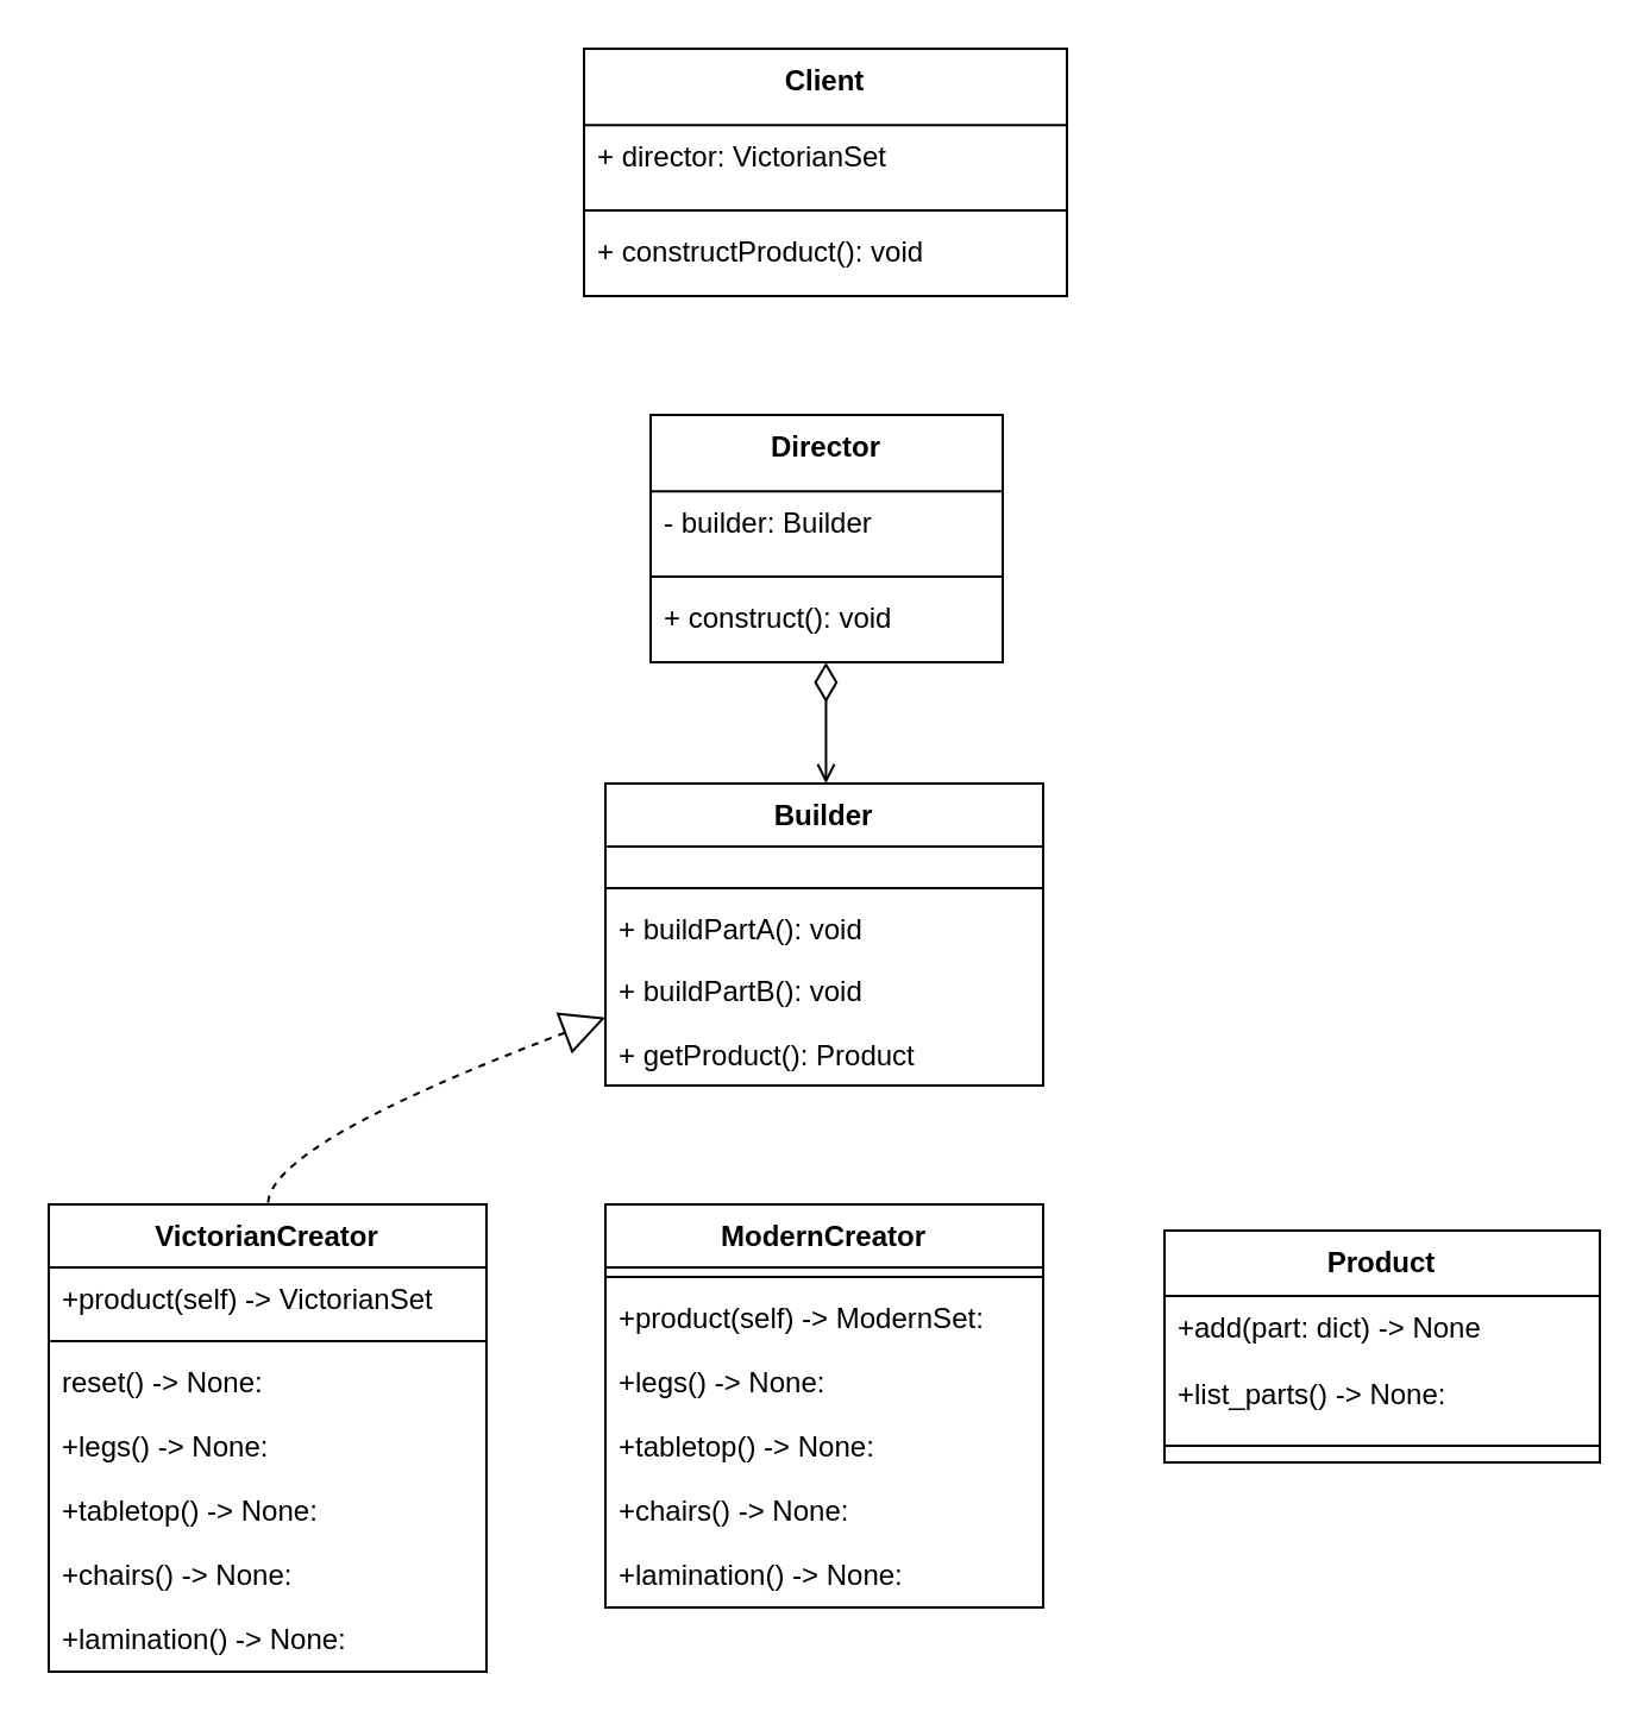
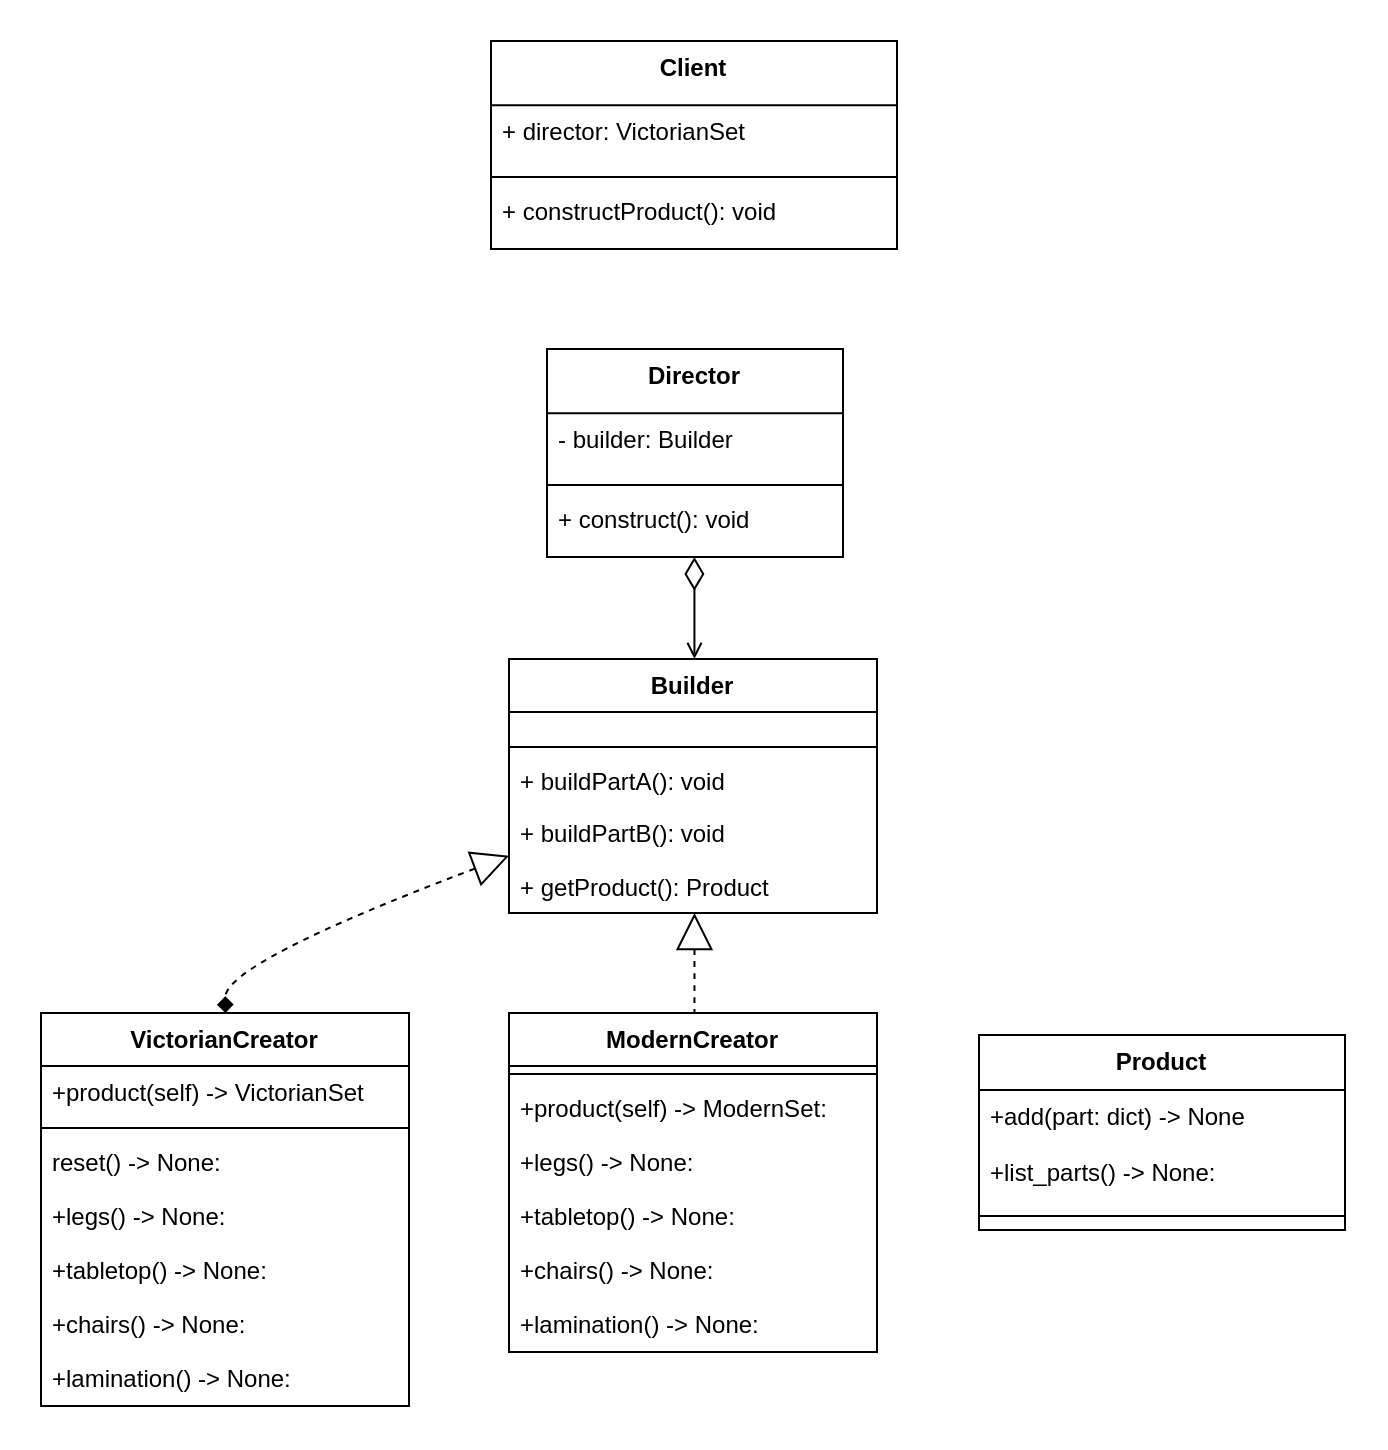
- <mxCell id="35" value="" style="curved=1;dashed=1;startArrow=block;startSize=16;startFill=0;endArrow=none;exitX=0.003;exitY=0.773;entryX=0.501;entryY=-0.001;" parent="1" source="6" target="11" edge="1"><mxGeometry relative="1" as="geometry"><Array as="points"><mxPoint x="112" y="481" /></Array></mxGeometry></mxCell>
+ <mxCell id="35" value="" style="curved=1;dashed=1;startArrow=block;startSize=16;startFill=0;endArrow=diamond;exitX=0.003;exitY=0.773;entryX=0.501;entryY=-0.001;" parent="1" source="6" target="11" edge="1"><mxGeometry relative="1" as="geometry"><Array as="points"><mxPoint x="112" y="481" /></Array></mxGeometry></mxCell>
+ <mxCell id="36" value="" style="curved=1;dashed=1;startArrow=block;startSize=16;startFill=0;endArrow=none;exitX=0.504;exitY=0.999;entryX=0.504;entryY=-0.001;" parent="1" source="6" target="19" edge="1"><mxGeometry relative="1" as="geometry"><Array as="points" /></mxGeometry></mxCell>
